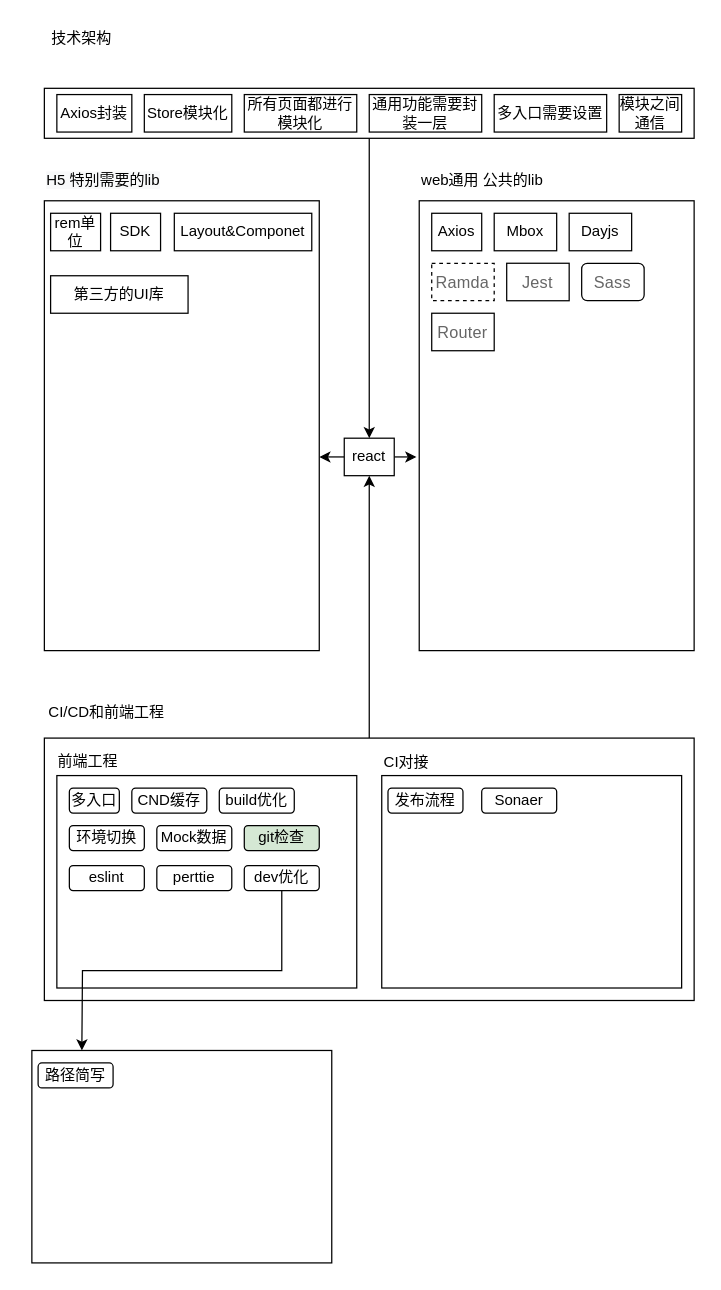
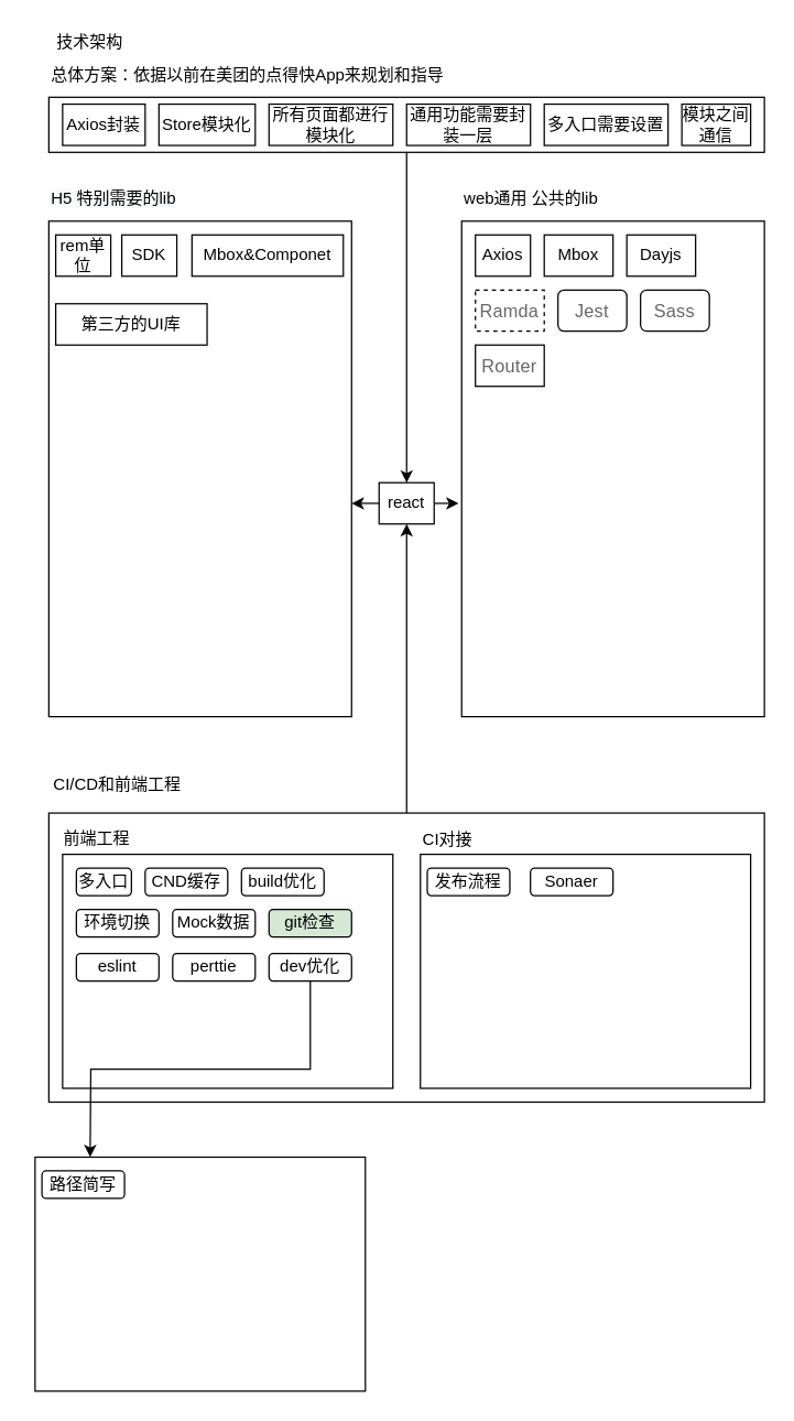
+ <mxCell id="14" value="&lt;div style=&quot;text-align: center&quot;&gt;&lt;span&gt;&lt;font face=&quot;helvetica&quot;&gt;总体方案：依据以前在美团的点得快App来规划和指导&lt;/font&gt;&lt;/span&gt;&lt;/div&gt;" style="text;whiteSpace=wrap;html=1;" vertex="1" parent="1"><mxGeometry x="35" y="40" width="370" height="30" as="geometry" /></mxCell>
- <mxCell id="44" value="Layout&amp;amp;Componet" style="rounded=0;whiteSpace=wrap;html=1;" vertex="1" parent="1"><mxGeometry x="139" y="170" width="110" height="30" as="geometry" /></mxCell>
+ <mxCell id="44" value="Mbox&amp;amp;Componet" style="rounded=0;whiteSpace=wrap;html=1;" vertex="1" parent="1"><mxGeometry x="139" y="170" width="110" height="30" as="geometry" /></mxCell>
- <mxCell id="46" value="&lt;span style=&quot;color: rgb(102 , 102 , 102) ; font-family: &amp;#34;arial&amp;#34; , &amp;#34;helvetica&amp;#34; , sans-serif ; font-size: 13px ; letter-spacing: 0.2px ; text-align: left ; background-color: rgb(255 , 255 , 255)&quot;&gt;Jest&lt;br&gt;&lt;/span&gt;" style="rounded=0;whiteSpace=wrap;html=1;" vertex="1" parent="1"><mxGeometry x="405" y="210" width="50" height="30" as="geometry" /></mxCell>
+ <mxCell id="46" value="&lt;span style=&quot;color: rgb(102 , 102 , 102) ; font-family: &amp;#34;arial&amp;#34; , &amp;#34;helvetica&amp;#34; , sans-serif ; font-size: 13px ; letter-spacing: 0.2px ; text-align: left ; background-color: rgb(255 , 255 , 255)&quot;&gt;Jest&lt;br&gt;&lt;/span&gt;" style="whiteSpace=wrap;html=1;rounded=1;" vertex="1" parent="1"><mxGeometry x="405" y="210" width="50" height="30" as="geometry" /></mxCell>
